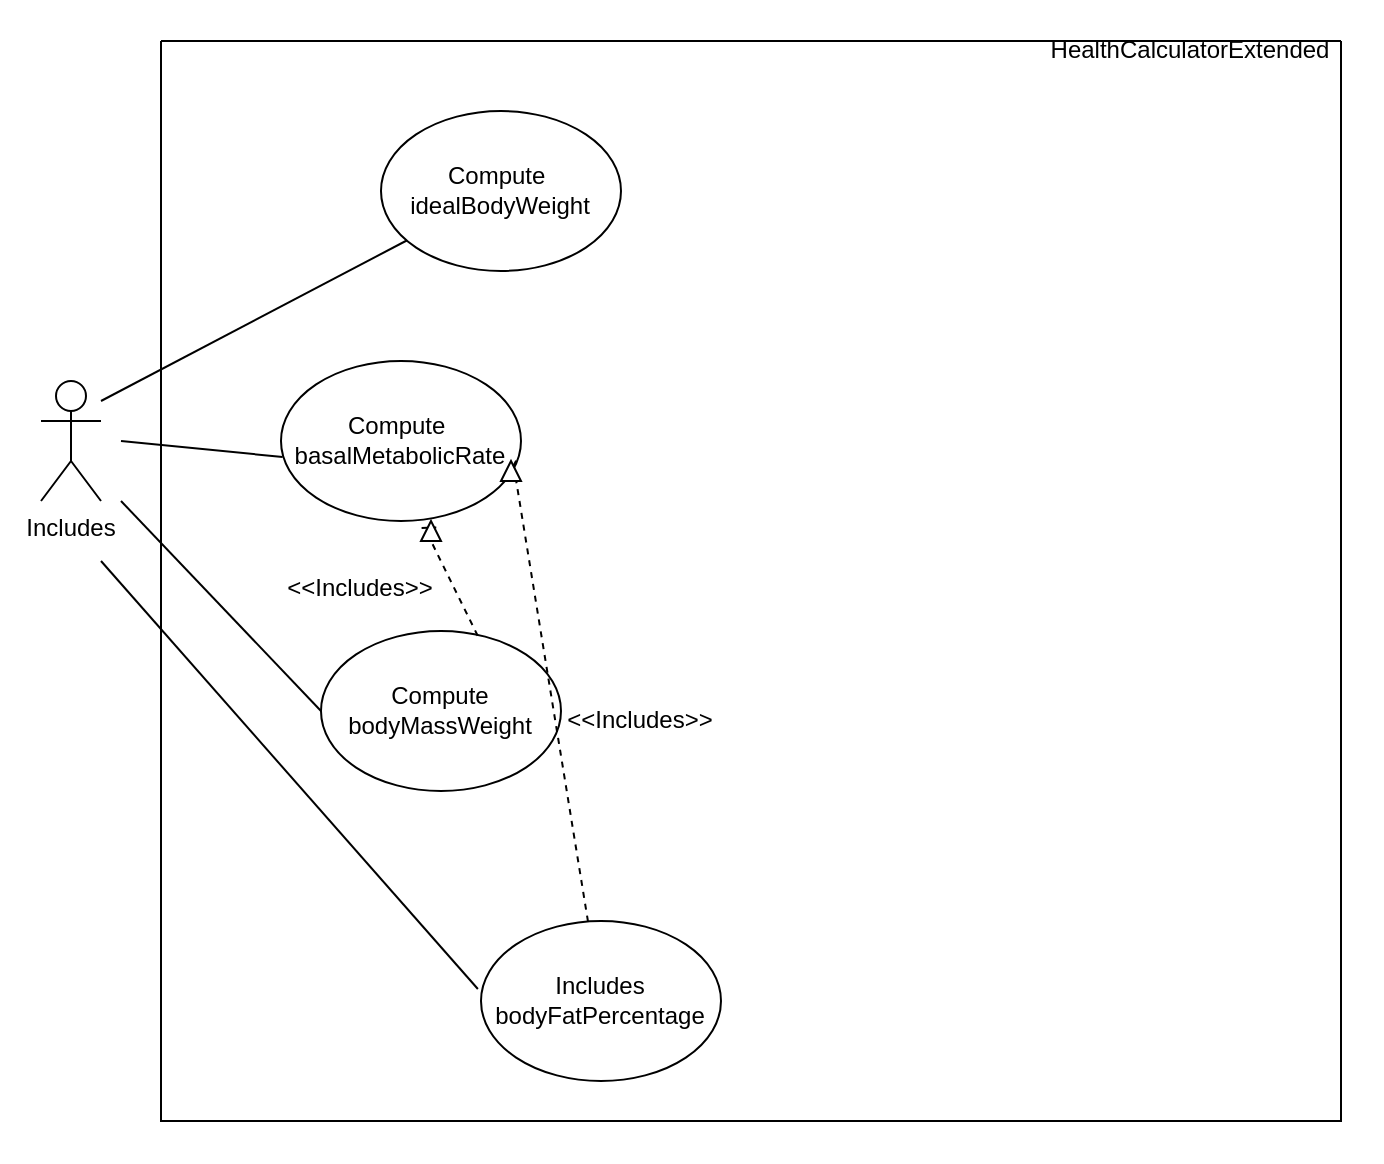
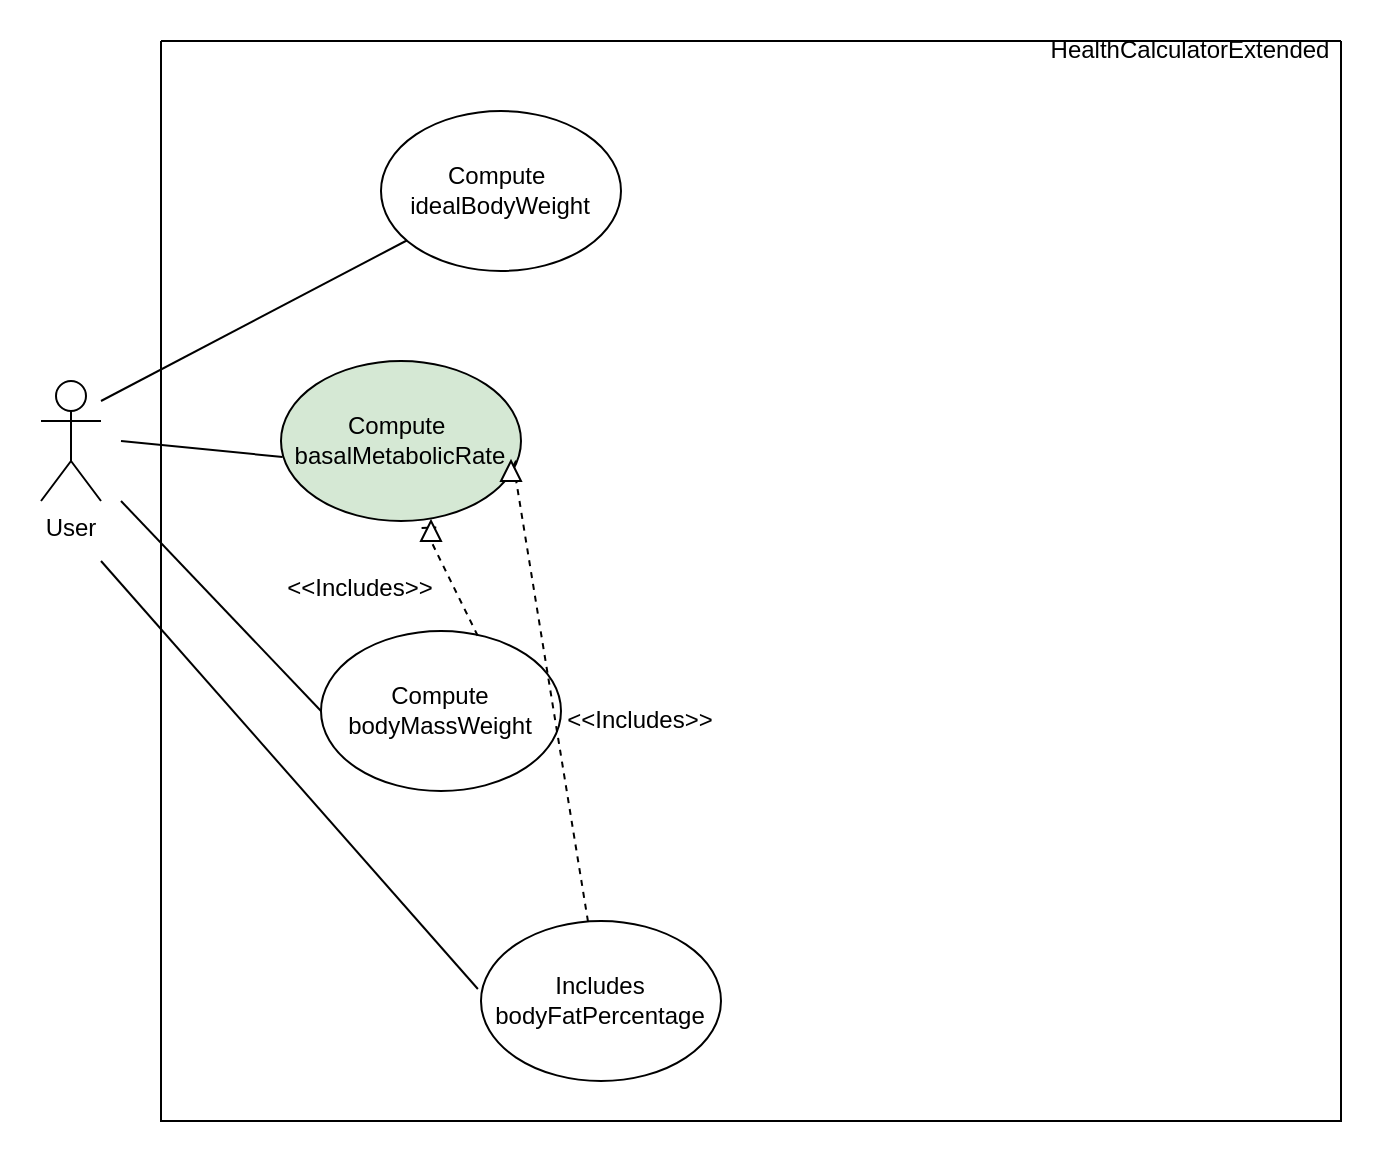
- <mxCell id="4" value="Compute&amp;nbsp; basalMetabolicRate" style="ellipse;whiteSpace=wrap;html=1;" vertex="1" parent="1"><mxGeometry x="140" y="180" width="120" height="80" as="geometry" /></mxCell>
+ <mxCell id="4" value="Compute&amp;nbsp; basalMetabolicRate" style="ellipse;whiteSpace=wrap;html=1;fillColor=#d5e8d4;" vertex="1" parent="1"><mxGeometry x="140" y="180" width="120" height="80" as="geometry" /></mxCell>
- <mxCell id="2" value="Includes" style="shape=umlActor;verticalLabelPosition=bottom;verticalAlign=top;html=1;outlineConnect=0;" vertex="1" parent="1"><mxGeometry x="20" y="190" width="30" height="60" as="geometry" /></mxCell>
+ <mxCell id="2" value="User" style="shape=umlActor;verticalLabelPosition=bottom;verticalAlign=top;html=1;outlineConnect=0;" vertex="1" parent="1"><mxGeometry x="20" y="190" width="30" height="60" as="geometry" /></mxCell>
